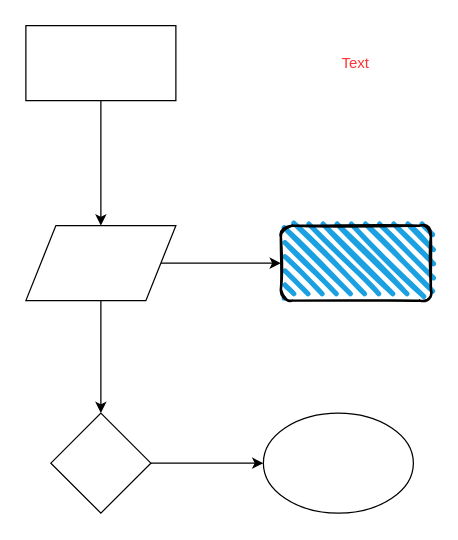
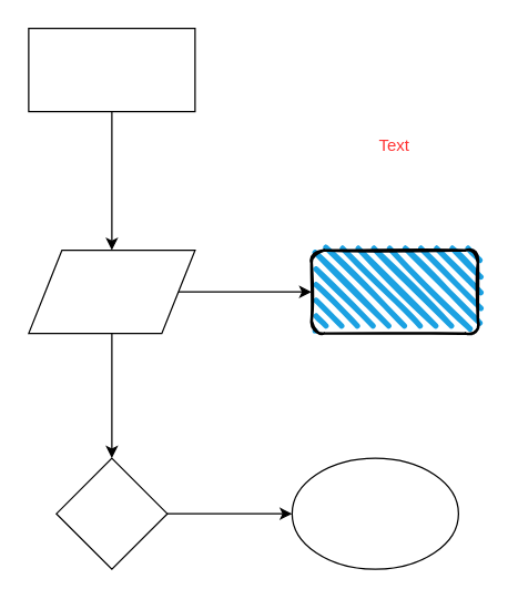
- <mxCell id="10" value="&lt;font color=&quot;#ff3333&quot;&gt;Text&lt;/font&gt;" style="text;html=1;strokeColor=none;fillColor=none;align=center;verticalAlign=middle;whiteSpace=wrap;rounded=0;" vertex="1" parent="1"><mxGeometry x="264" y="40" width="40" height="20" as="geometry" /></mxCell>
+ <mxCell id="10" value="&lt;font color=&quot;#ff3333&quot;&gt;Text&lt;/font&gt;" style="text;html=1;strokeColor=none;fillColor=none;align=center;verticalAlign=middle;whiteSpace=wrap;rounded=0;" vertex="1" parent="1"><mxGeometry x="264" y="95" width="40" height="20" as="geometry" /></mxCell>
